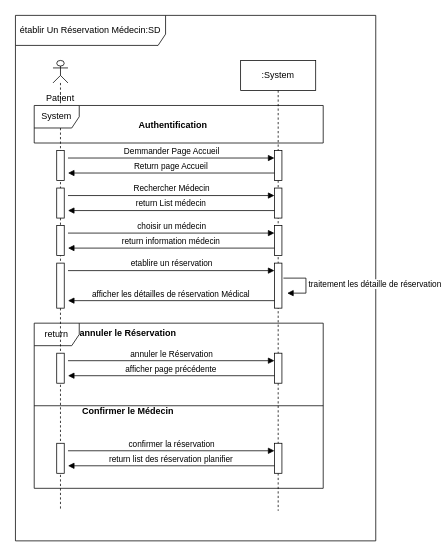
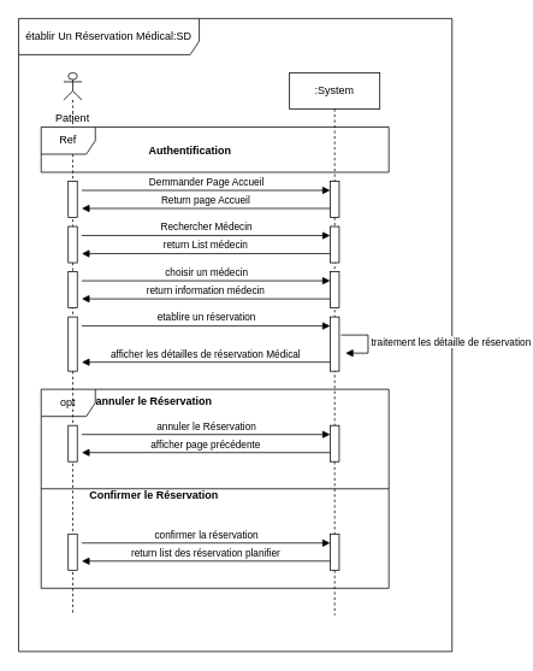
- <mxCell id="2" value="établir Un Réservation Médecin:SD" style="shape=umlFrame;whiteSpace=wrap;html=1;width=200;height=40;" parent="1" vertex="1"><mxGeometry x="20" y="20" width="480" height="700" as="geometry" /></mxCell>
+ <mxCell id="2" value="établir Un Réservation Médical:SD" style="shape=umlFrame;whiteSpace=wrap;html=1;width=200;height=40;" parent="1" vertex="1"><mxGeometry x="20" y="20" width="480" height="700" as="geometry" /></mxCell>
- <mxCell id="18" value="System" style="shape=umlFrame;whiteSpace=wrap;html=1;" parent="1" vertex="1"><mxGeometry x="45" y="140" width="385" height="50" as="geometry" /></mxCell>
+ <mxCell id="18" value="Ref" style="shape=umlFrame;whiteSpace=wrap;html=1;" parent="1" vertex="1"><mxGeometry x="45" y="140" width="385" height="50" as="geometry" /></mxCell>
- <mxCell id="19" value="Authentification" style="text;align=center;fontStyle=1;verticalAlign=middle;spacingLeft=3;spacingRight=3;strokeColor=none;rotatable=0;points=[[0,0.5],[1,0.5]];portConstraint=eastwest;" parent="1" vertex="1"><mxGeometry x="190" y="152" width="80" height="26" as="geometry" /></mxCell>
+ <mxCell id="19" value="Authentification" style="text;align=center;fontStyle=1;verticalAlign=middle;spacingLeft=3;spacingRight=3;strokeColor=none;rotatable=0;points=[[0,0.5],[1,0.5]];portConstraint=eastwest;" parent="1" vertex="1"><mxGeometry x="170" y="152" width="80" height="26" as="geometry" /></mxCell>
- <mxCell id="3" value="return" style="shape=umlFrame;whiteSpace=wrap;html=1;" parent="1" vertex="1"><mxGeometry x="45" y="430" width="385" height="220" as="geometry" /></mxCell>
+ <mxCell id="3" value="opt" style="shape=umlFrame;whiteSpace=wrap;html=1;" parent="1" vertex="1"><mxGeometry x="45" y="430" width="385" height="220" as="geometry" /></mxCell>
- <mxCell id="30" value="Confirmer le Médecin" style="text;align=center;fontStyle=1;verticalAlign=middle;spacingLeft=3;spacingRight=3;strokeColor=none;rotatable=0;points=[[0,0.5],[1,0.5]];portConstraint=eastwest;" parent="1" vertex="1"><mxGeometry x="130" y="534" width="80" height="26" as="geometry" /></mxCell>
+ <mxCell id="30" value="Confirmer le Réservation" style="text;align=center;fontStyle=1;verticalAlign=middle;spacingLeft=3;spacingRight=3;strokeColor=none;rotatable=0;points=[[0,0.5],[1,0.5]];portConstraint=eastwest;" parent="1" vertex="1"><mxGeometry x="130" y="534" width="80" height="26" as="geometry" /></mxCell>
